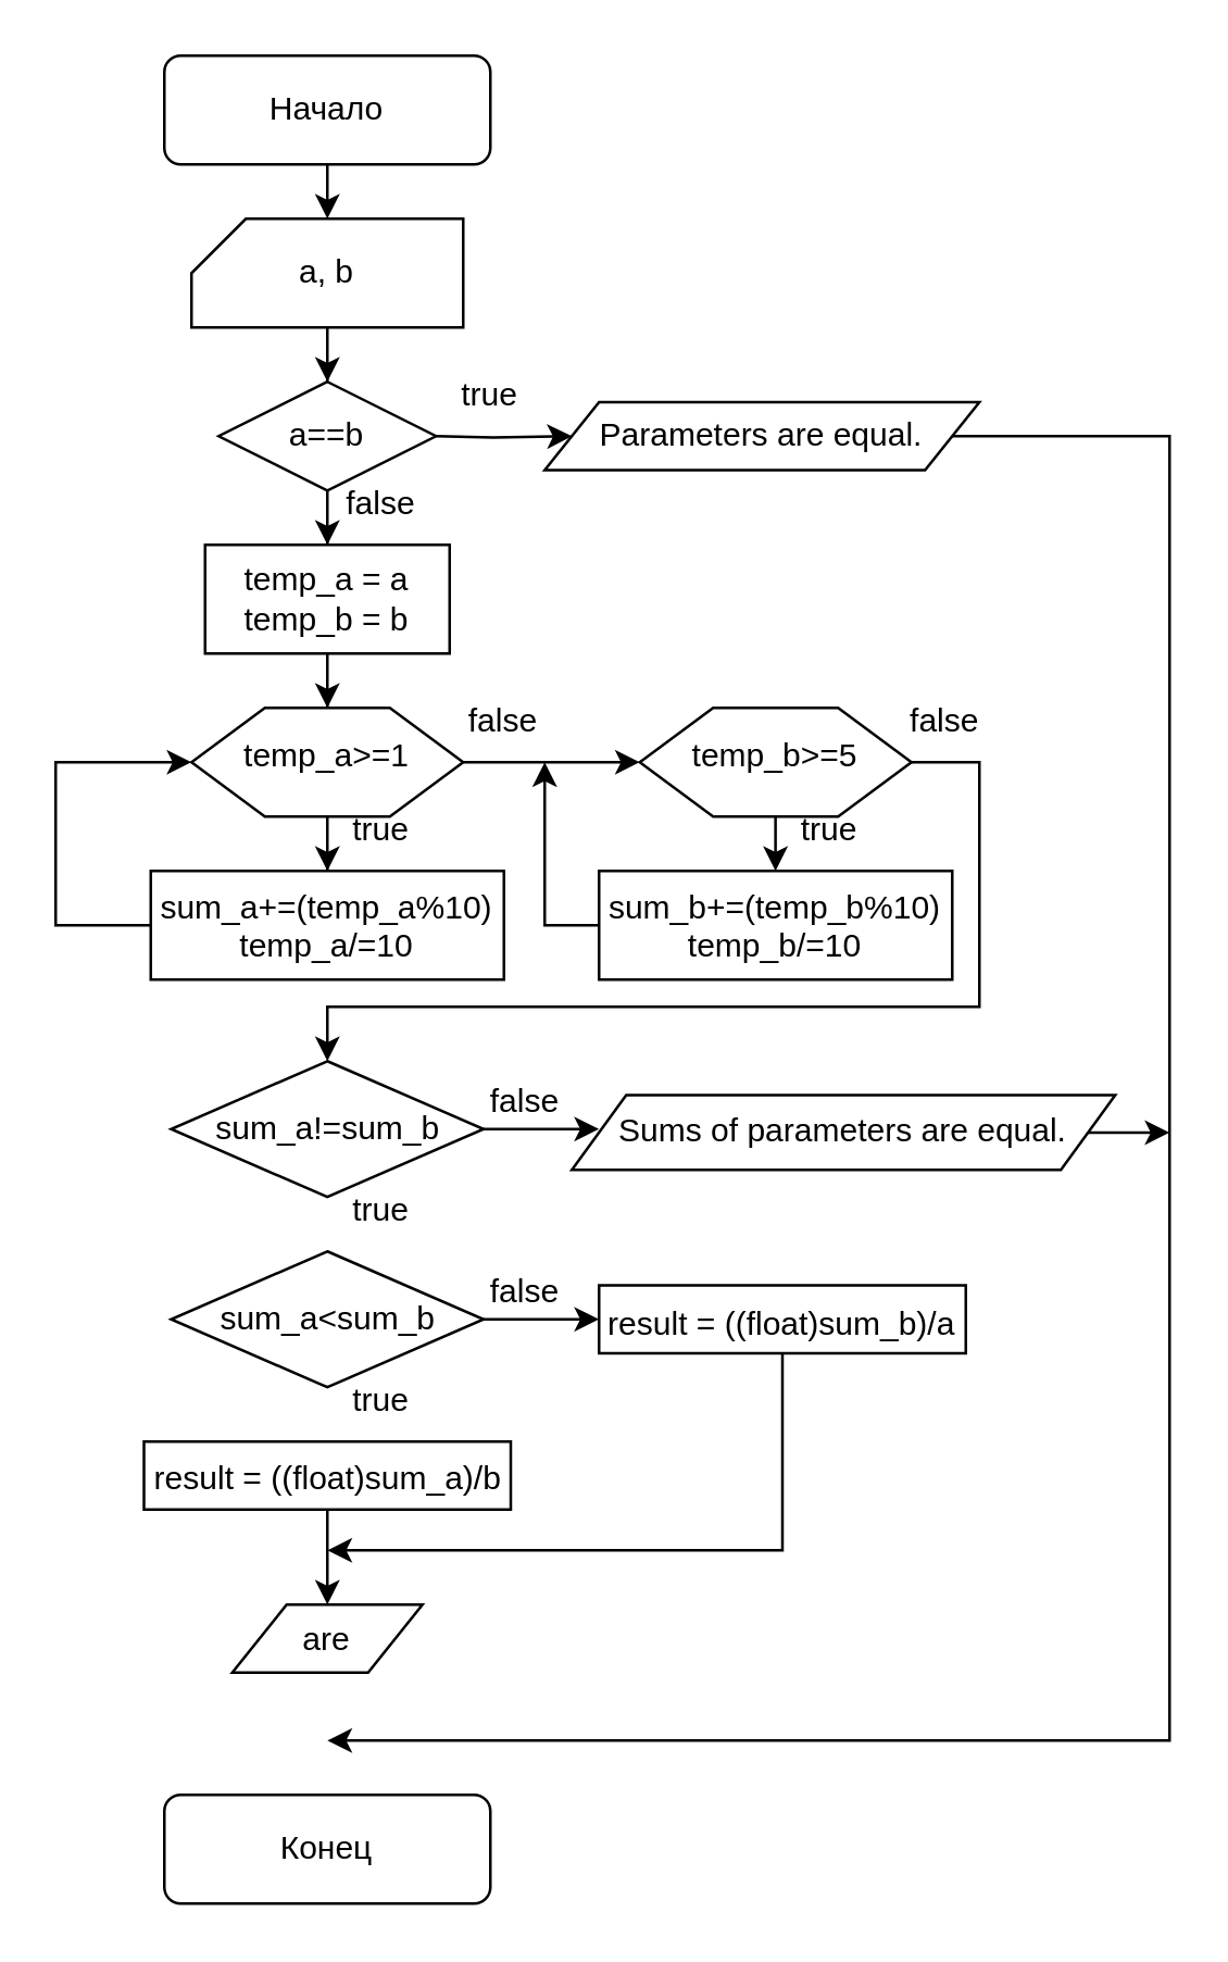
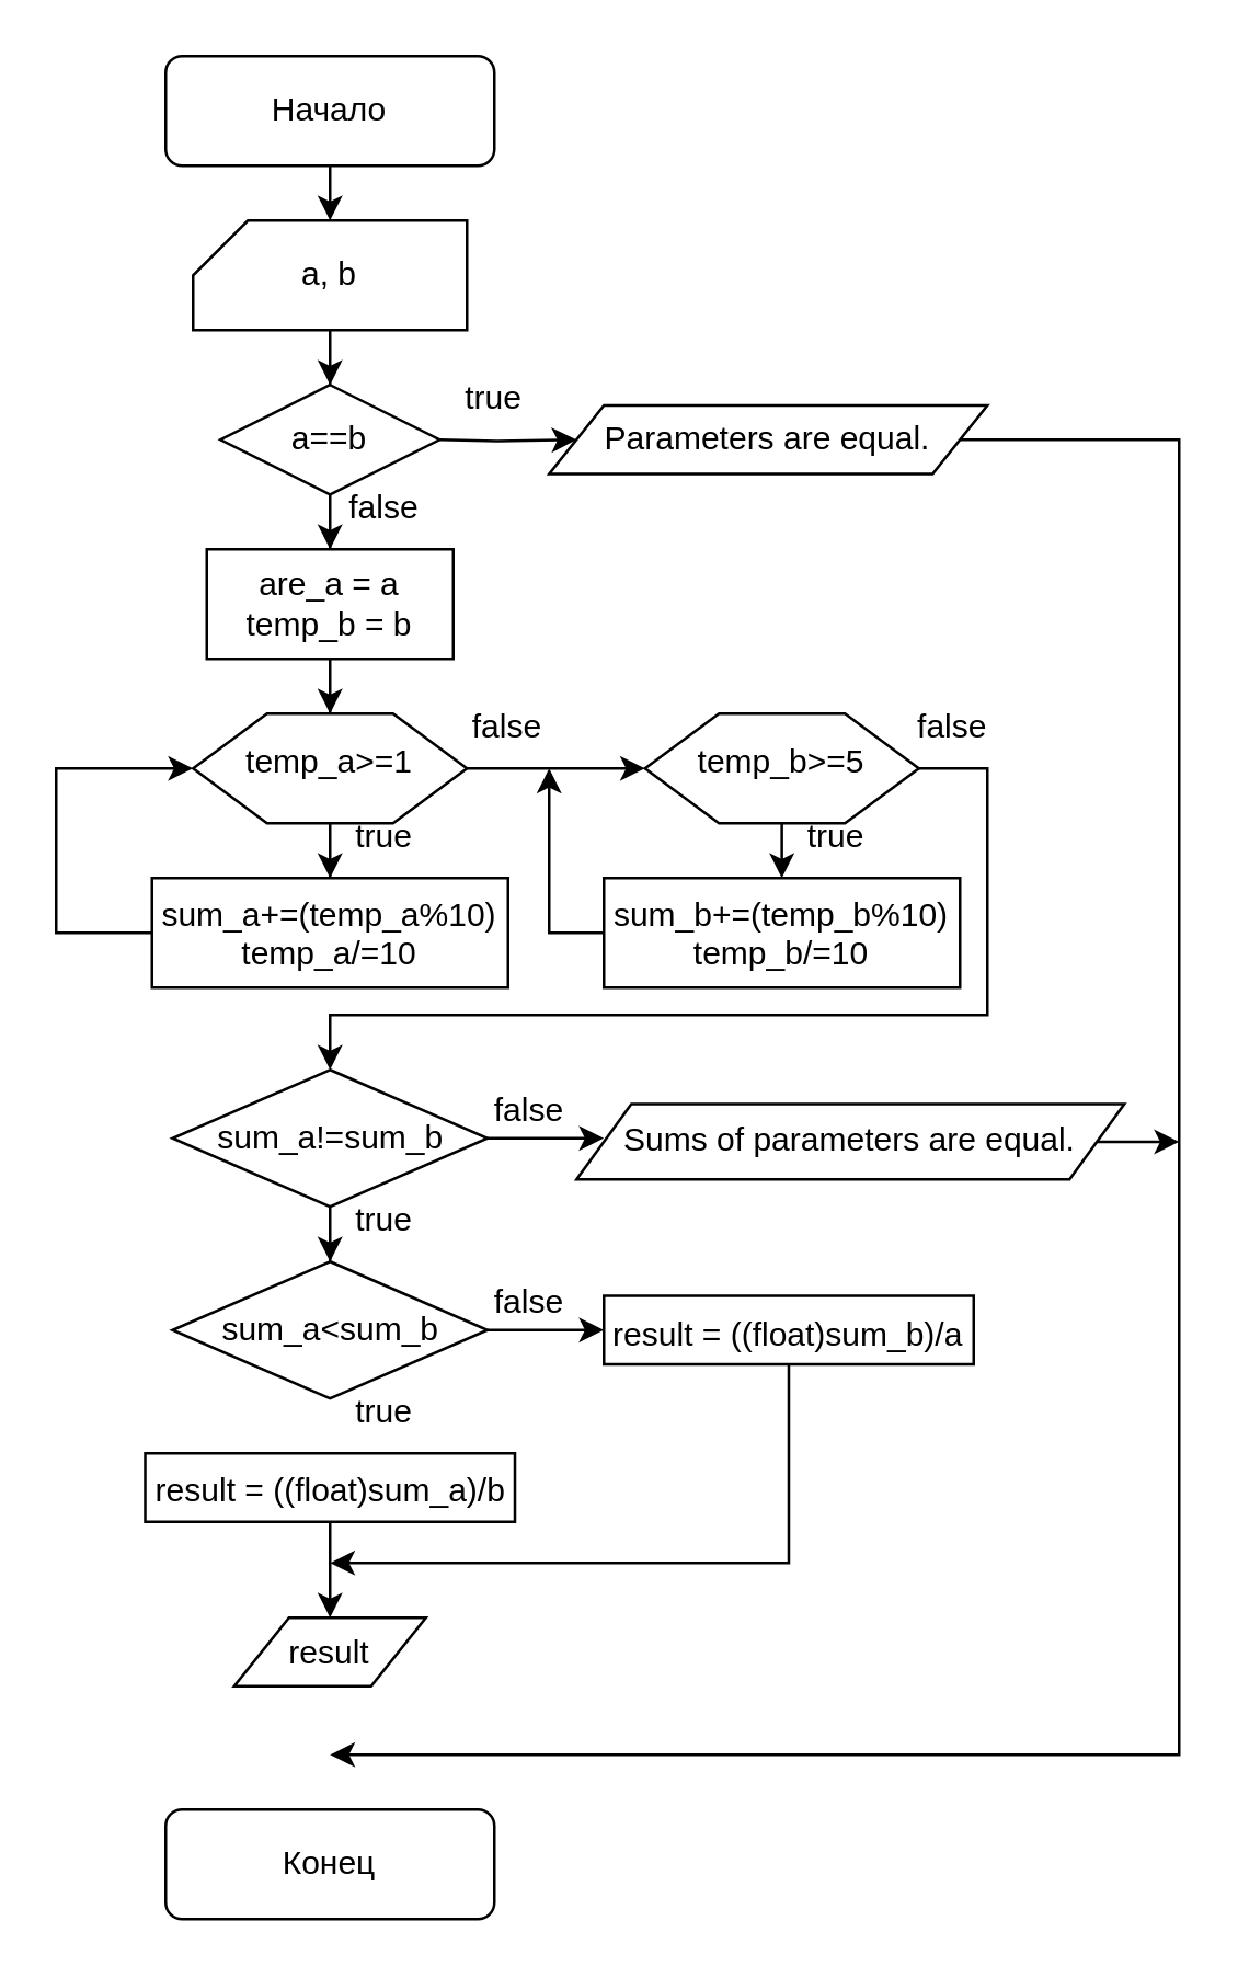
- <mxCell id="13" value="temp_a = a&lt;br&gt;temp_b = b" style="rounded=0;whiteSpace=wrap;html=1;" vertex="1" parent="1"><mxGeometry x="75" y="200" width="90" height="40" as="geometry" /></mxCell>
+ <mxCell id="13" value="are_a = a&lt;br&gt;temp_b = b" style="rounded=0;whiteSpace=wrap;html=1;" vertex="1" parent="1"><mxGeometry x="75" y="200" width="90" height="40" as="geometry" /></mxCell>
+ <mxCell id="31" style="edgeStyle=orthogonalEdgeStyle;rounded=0;orthogonalLoop=1;jettySize=auto;html=1;entryX=0.5;entryY=0;entryDx=0;entryDy=0;" edge="1" parent="1" source="32" target="34"><mxGeometry relative="1" as="geometry" /></mxCell>
- <mxCell id="47" value="are" style="shape=parallelogram;perimeter=parallelogramPerimeter;whiteSpace=wrap;html=1;fixedSize=1;" vertex="1" parent="1"><mxGeometry x="85" y="590" width="70" height="25" as="geometry" /></mxCell>
+ <mxCell id="47" value="result" style="shape=parallelogram;perimeter=parallelogramPerimeter;whiteSpace=wrap;html=1;fixedSize=1;" vertex="1" parent="1"><mxGeometry x="85" y="590" width="70" height="25" as="geometry" /></mxCell>
